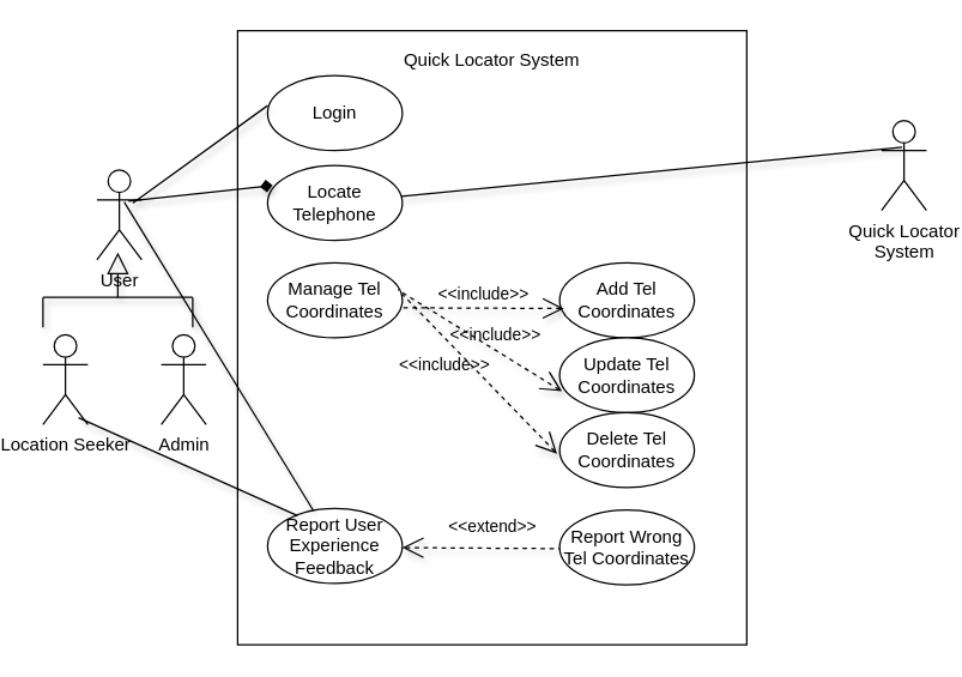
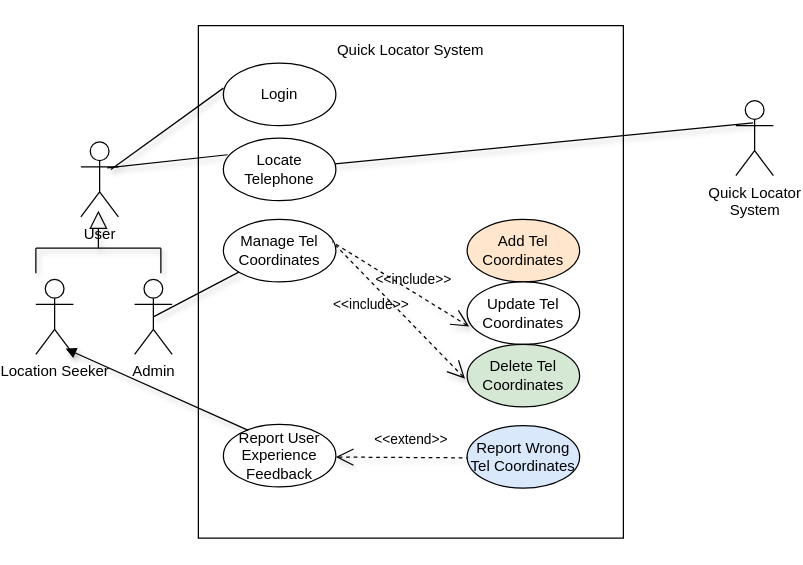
- <mxCell id="23" value="" style="endArrow=diamond;html=1;shadow=1;entryX=0.037;entryY=0.266;entryDx=0;entryDy=0;entryPerimeter=0;exitX=0.703;exitY=0.348;exitDx=0;exitDy=0;exitPerimeter=0;" edge="1" parent="1" source="6" target="8"><mxGeometry width="50" height="50" relative="1" as="geometry"><mxPoint x="90" y="70" as="sourcePoint" /><mxPoint x="180" y="80" as="targetPoint" /></mxGeometry></mxCell>
+ <mxCell id="23" value="" style="endArrow=none;html=1;shadow=1;entryX=0.037;entryY=0.266;entryDx=0;entryDy=0;entryPerimeter=0;exitX=0.703;exitY=0.348;exitDx=0;exitDy=0;exitPerimeter=0;" edge="1" parent="1" source="6" target="8"><mxGeometry width="50" height="50" relative="1" as="geometry"><mxPoint x="90" y="70" as="sourcePoint" /><mxPoint x="180" y="80" as="targetPoint" /></mxGeometry></mxCell>
- <mxCell id="10" value="Add Tel Coordinates" style="ellipse;whiteSpace=wrap;html=1;rotation=0;" vertex="1" parent="1"><mxGeometry x="365" y="175" width="90" height="50" as="geometry" /></mxCell>
+ <mxCell id="10" value="Add Tel Coordinates" style="ellipse;whiteSpace=wrap;html=1;rotation=0;fillColor=#ffe6cc;" vertex="1" parent="1"><mxGeometry x="365" y="175" width="90" height="50" as="geometry" /></mxCell>
- <mxCell id="11" value="&amp;lt;&amp;lt;include&amp;gt;&amp;gt;" style="edgeStyle=none;html=1;startArrow=open;endArrow=none;startSize=12;verticalAlign=bottom;dashed=1;labelBackgroundColor=none;shadow=1;entryX=1;entryY=0.6;entryDx=0;entryDy=0;entryPerimeter=0;exitX=0.032;exitY=0.609;exitDx=0;exitDy=0;exitPerimeter=0;" edge="1" parent="1" source="10" target="9"><mxGeometry width="160" relative="1" as="geometry"><mxPoint x="280" y="325" as="sourcePoint" /><mxPoint x="440" y="325" as="targetPoint" /></mxGeometry></mxCell>
+ <mxCell id="26" value="" style="endArrow=none;html=1;shadow=1;exitX=0.5;exitY=0.5;exitDx=0;exitDy=0;exitPerimeter=0;" edge="1" parent="1" source="5" target="9"><mxGeometry width="50" height="50" relative="1" as="geometry"><mxPoint x="87.09" y="118.88" as="sourcePoint" /><mxPoint x="183.33" y="133.3" as="targetPoint" /></mxGeometry></mxCell>
- <mxCell id="24" value="" style="endArrow=none;html=1;shadow=1;exitX=0.608;exitY=0.356;exitDx=0;exitDy=0;exitPerimeter=0;" edge="1" parent="1" source="6" target="16"><mxGeometry width="50" height="50" relative="1" as="geometry"><mxPoint x="87.09" y="118.88" as="sourcePoint" /><mxPoint x="183.33" y="133.3" as="targetPoint" /></mxGeometry></mxCell>
- <mxCell id="25" value="" style="endArrow=none;html=1;shadow=1;entryX=0.792;entryY=0.923;entryDx=0;entryDy=0;entryPerimeter=0;exitX=0.222;exitY=0.096;exitDx=0;exitDy=0;exitPerimeter=0;" edge="1" parent="1" source="16" target="4"><mxGeometry width="50" height="50" relative="1" as="geometry"><mxPoint x="20" y="390" as="sourcePoint" /><mxPoint x="70" y="340" as="targetPoint" /></mxGeometry></mxCell>
+ <mxCell id="25" value="" style="endArrow=block;html=1;shadow=1;entryX=0.792;entryY=0.923;entryDx=0;entryDy=0;entryPerimeter=0;exitX=0.222;exitY=0.096;exitDx=0;exitDy=0;exitPerimeter=0;" edge="1" parent="1" source="16" target="4"><mxGeometry width="50" height="50" relative="1" as="geometry"><mxPoint x="20" y="390" as="sourcePoint" /><mxPoint x="70" y="340" as="targetPoint" /></mxGeometry></mxCell>
- <mxCell id="13" value="Delete Tel Coordinates" style="ellipse;whiteSpace=wrap;html=1;rotation=0;" vertex="1" parent="1"><mxGeometry x="365" y="275" width="90" height="50" as="geometry" /></mxCell>
+ <mxCell id="13" value="Delete Tel Coordinates" style="ellipse;whiteSpace=wrap;html=1;rotation=0;fillColor=#d5e8d4;" vertex="1" parent="1"><mxGeometry x="365" y="275" width="90" height="50" as="geometry" /></mxCell>
- <mxCell id="28" value="Report Wrong Tel Coordinates" style="ellipse;whiteSpace=wrap;html=1;" vertex="1" parent="1"><mxGeometry x="365" y="340" width="90" height="50" as="geometry" /></mxCell>
+ <mxCell id="28" value="Report Wrong Tel Coordinates" style="ellipse;whiteSpace=wrap;html=1;fillColor=#dae8fc;" vertex="1" parent="1"><mxGeometry x="365" y="340" width="90" height="50" as="geometry" /></mxCell>
